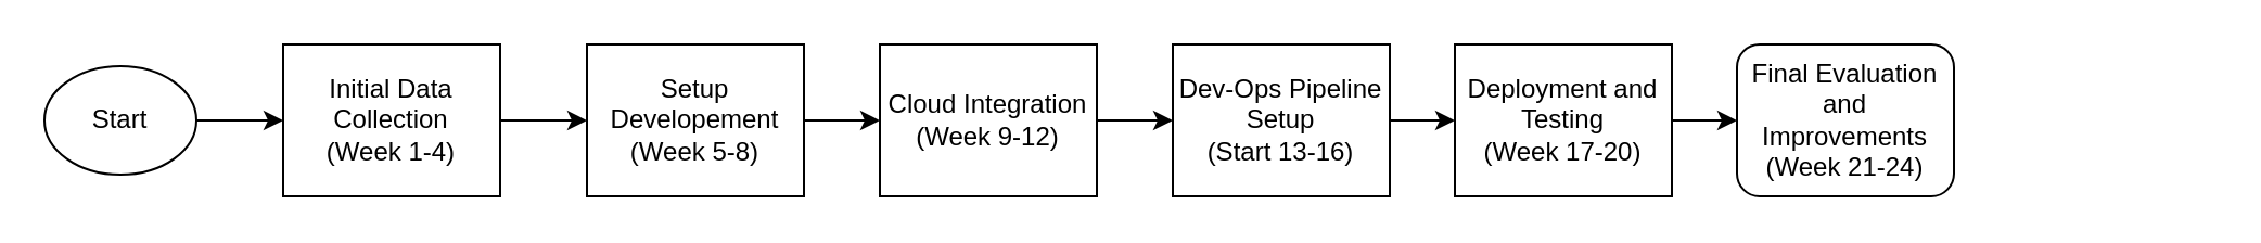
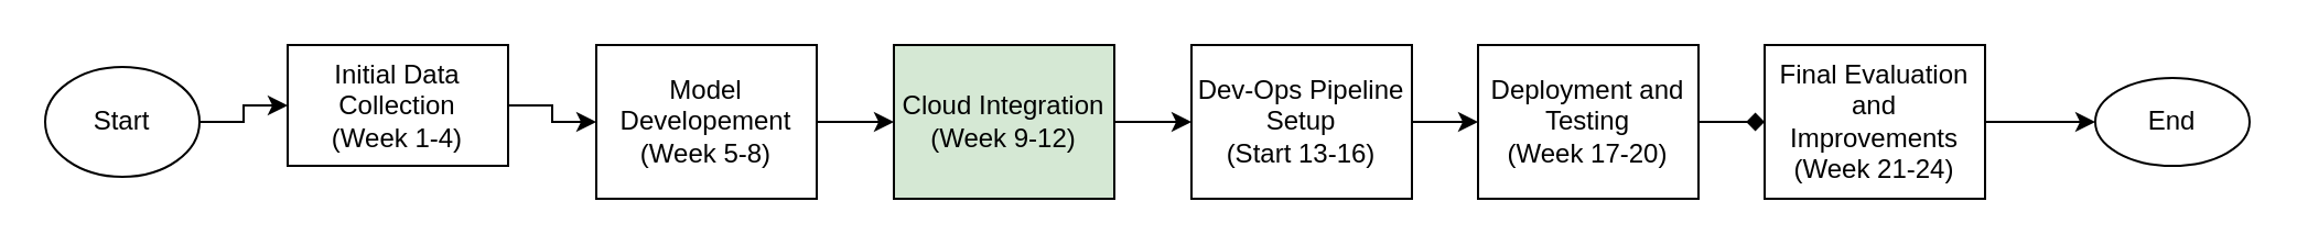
- <mxCell id="5" value="Initial Data Collection&lt;div&gt;(Week 1-4)&lt;/div&gt;" style="whiteSpace=wrap;html=1;align=center;" vertex="1" parent="1"><mxGeometry x="130" y="20" width="100" height="70" as="geometry" /></mxCell>
+ <mxCell id="5" value="Initial Data Collection&lt;div&gt;(Week 1-4)&lt;/div&gt;" style="whiteSpace=wrap;html=1;align=center;" vertex="1" parent="1"><mxGeometry x="130" y="20" width="100" height="55" as="geometry" /></mxCell>
- <mxCell id="15" value="Setup Developement&lt;div&gt;(Week 5-8)&lt;/div&gt;" style="whiteSpace=wrap;html=1;align=center;" vertex="1" parent="1"><mxGeometry x="270" y="20" width="100" height="70" as="geometry" /></mxCell>
+ <mxCell id="15" value="Model Developement&lt;div&gt;(Week 5-8)&lt;/div&gt;" style="whiteSpace=wrap;html=1;align=center;" vertex="1" parent="1"><mxGeometry x="270" y="20" width="100" height="70" as="geometry" /></mxCell>
- <mxCell id="11" value="Cloud Integration&lt;div&gt;(Week 9-12)&lt;/div&gt;" style="whiteSpace=wrap;html=1;align=center;" vertex="1" parent="1"><mxGeometry x="405" y="20" width="100" height="70" as="geometry" /></mxCell>
+ <mxCell id="11" value="Cloud Integration&lt;div&gt;(Week 9-12)&lt;/div&gt;" style="whiteSpace=wrap;html=1;align=center;fillColor=#d5e8d4;" vertex="1" parent="1"><mxGeometry x="405" y="20" width="100" height="70" as="geometry" /></mxCell>
- <mxCell id="8" style="edgeStyle=orthogonalEdgeStyle;rounded=0;orthogonalLoop=1;jettySize=auto;html=1;exitX=1;exitY=0.5;exitDx=0;exitDy=0;entryX=0;entryY=0.5;entryDx=0;entryDy=0;" edge="1" parent="1" source="9" target="7"><mxGeometry relative="1" as="geometry" /></mxCell>
+ <mxCell id="8" style="edgeStyle=orthogonalEdgeStyle;rounded=0;orthogonalLoop=1;jettySize=auto;html=1;exitX=1;exitY=0.5;exitDx=0;exitDy=0;entryX=0;entryY=0.5;entryDx=0;entryDy=0;endArrow=diamond;" edge="1" parent="1" source="9" target="7"><mxGeometry relative="1" as="geometry" /></mxCell>
- <mxCell id="7" value="Final Evaluation and Improvements&lt;div&gt;(Week 21-24)&lt;/div&gt;" style="whiteSpace=wrap;html=1;align=center;rounded=1;" vertex="1" parent="1"><mxGeometry x="800" y="20" width="100" height="70" as="geometry" /></mxCell>
+ <mxCell id="7" value="Final Evaluation and Improvements&lt;div&gt;(Week 21-24)&lt;/div&gt;" style="whiteSpace=wrap;html=1;align=center;" vertex="1" parent="1"><mxGeometry x="800" y="20" width="100" height="70" as="geometry" /></mxCell>
+ <mxCell id="6" style="edgeStyle=orthogonalEdgeStyle;rounded=0;orthogonalLoop=1;jettySize=auto;html=1;exitX=1;exitY=0.5;exitDx=0;exitDy=0;entryX=0;entryY=0.5;entryDx=0;entryDy=0;" edge="1" parent="1" source="7" target="16"><mxGeometry relative="1" as="geometry" /></mxCell>
+ <mxCell id="16" value="End" style="ellipse;whiteSpace=wrap;html=1;align=center;" vertex="1" parent="1"><mxGeometry x="950" y="35" width="70" height="40" as="geometry" /></mxCell>
